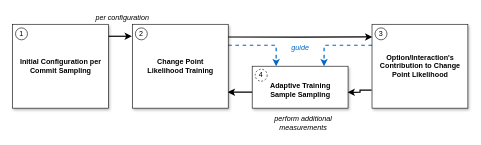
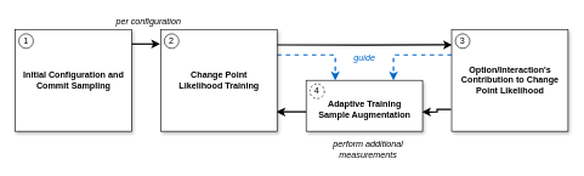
- <mxCell id="18" value="&lt;b&gt;Initial Configuration per&lt;br&gt;Commit Sampling&lt;/b&gt;" style="text;html=1;resizable=0;autosize=1;align=center;verticalAlign=middle;points=[];fillColor=none;strokeColor=none;rounded=0;shadow=1;" vertex="1" parent="1"><mxGeometry x="25" y="95" width="150" height="30" as="geometry" /></mxCell>
+ <mxCell id="18" value="&lt;b&gt;Initial Configuration and&lt;br&gt;Commit Sampling&lt;/b&gt;" style="text;html=1;resizable=0;autosize=1;align=center;verticalAlign=middle;points=[];fillColor=none;strokeColor=none;rounded=0;shadow=1;" vertex="1" parent="1"><mxGeometry x="25" y="95" width="150" height="30" as="geometry" /></mxCell>
- <mxCell id="17" value="&lt;b&gt;Adaptive Training&lt;br&gt;Sample Sampling&lt;/b&gt;" style="text;html=1;resizable=0;autosize=1;align=center;verticalAlign=middle;points=[];fillColor=none;strokeColor=none;rounded=0;shadow=1;" vertex="1" parent="1"><mxGeometry x="430" y="135" width="140" height="30" as="geometry" /></mxCell>
+ <mxCell id="17" value="&lt;b&gt;Adaptive Training&lt;br&gt;Sample Augmentation&lt;/b&gt;" style="text;html=1;resizable=0;autosize=1;align=center;verticalAlign=middle;points=[];fillColor=none;strokeColor=none;rounded=0;shadow=1;" vertex="1" parent="1"><mxGeometry x="430" y="135" width="140" height="30" as="geometry" /></mxCell>
